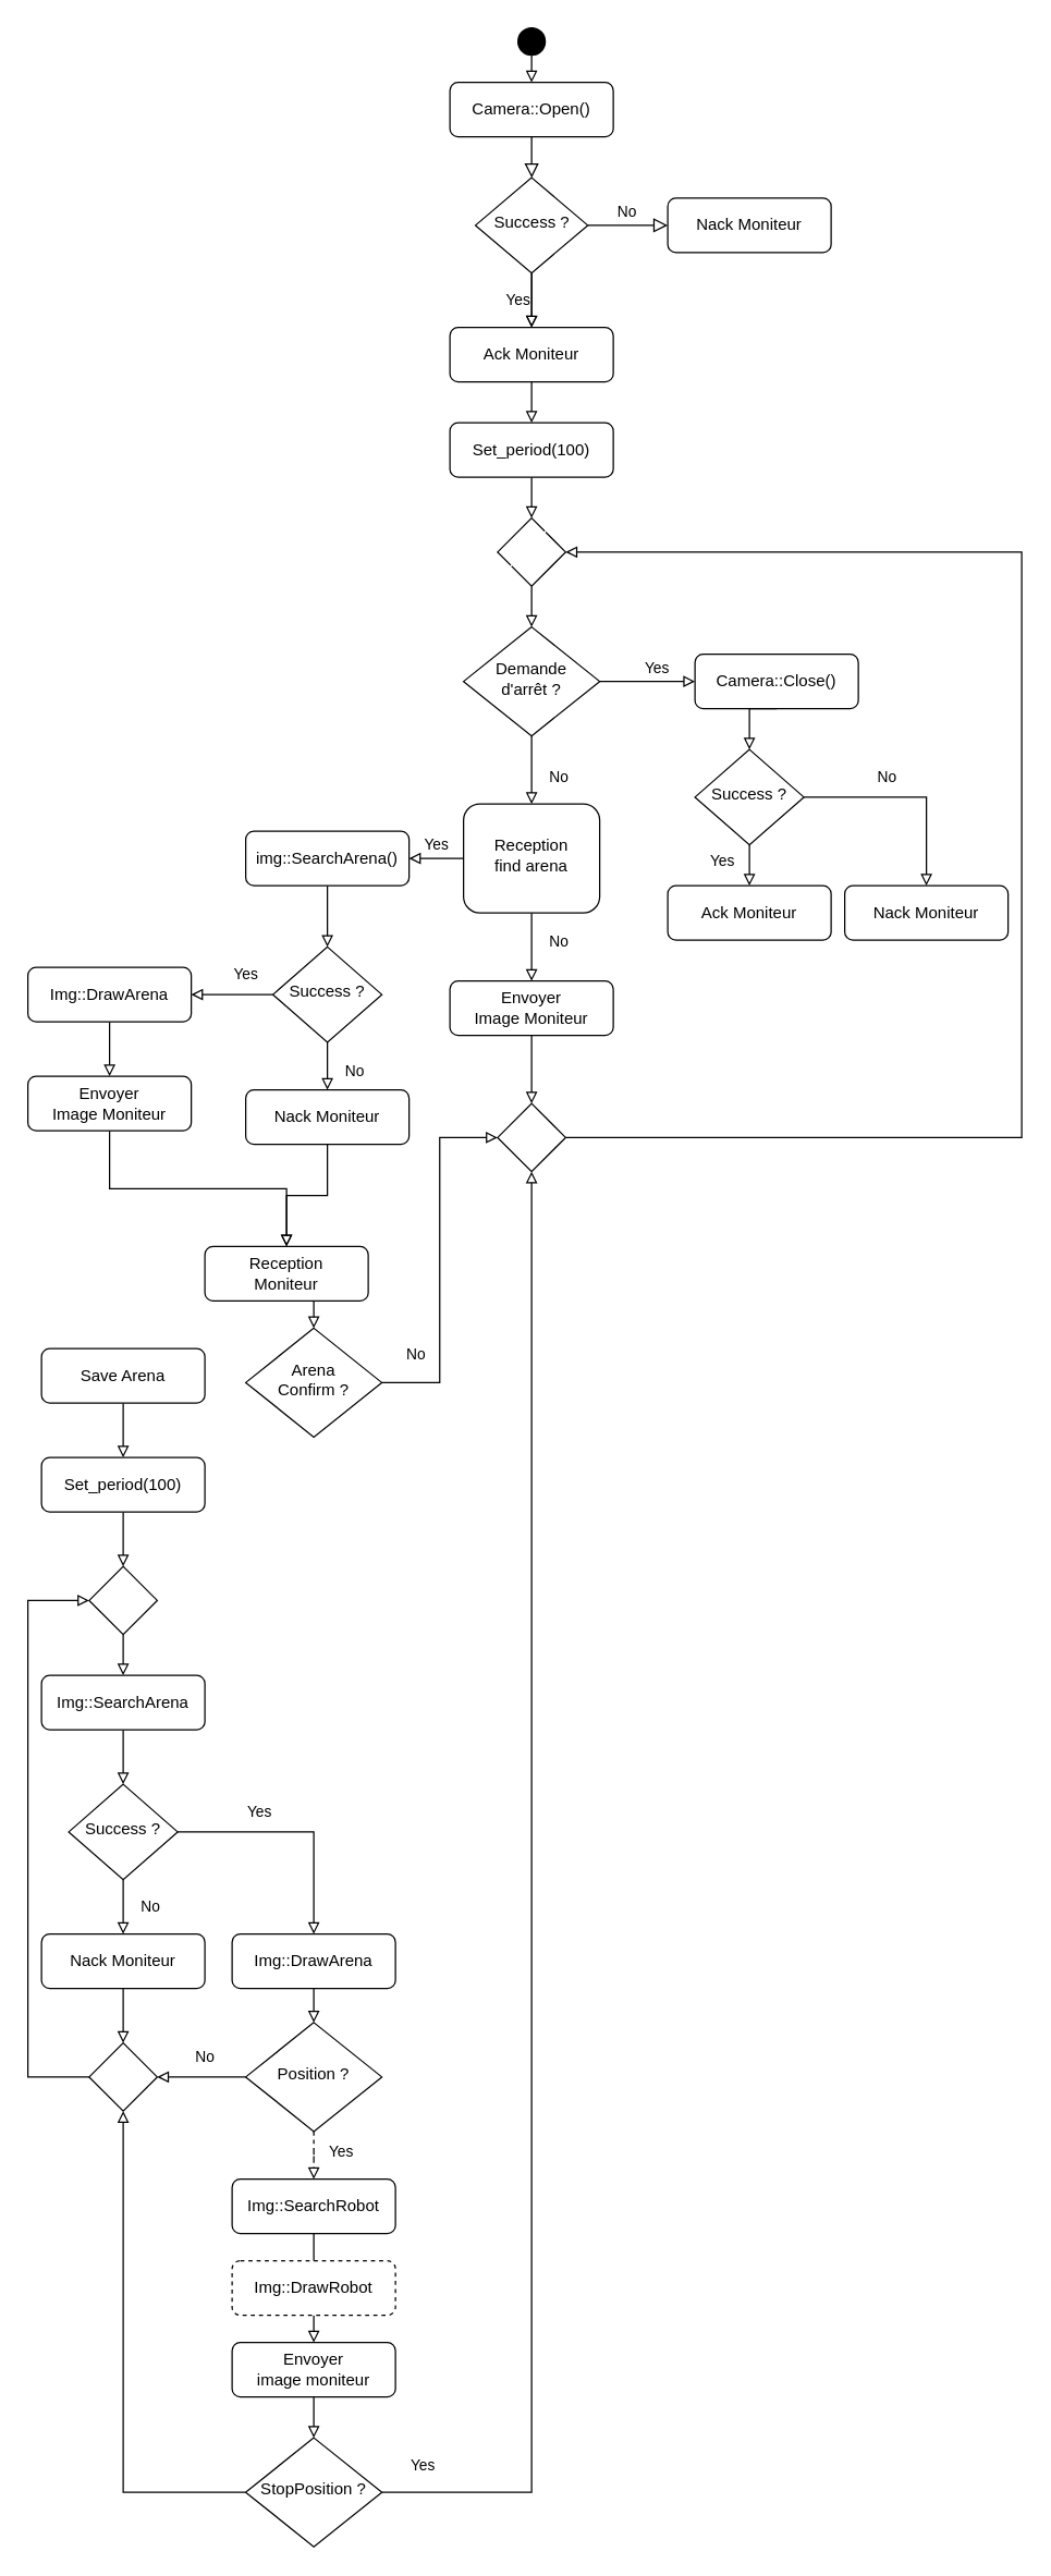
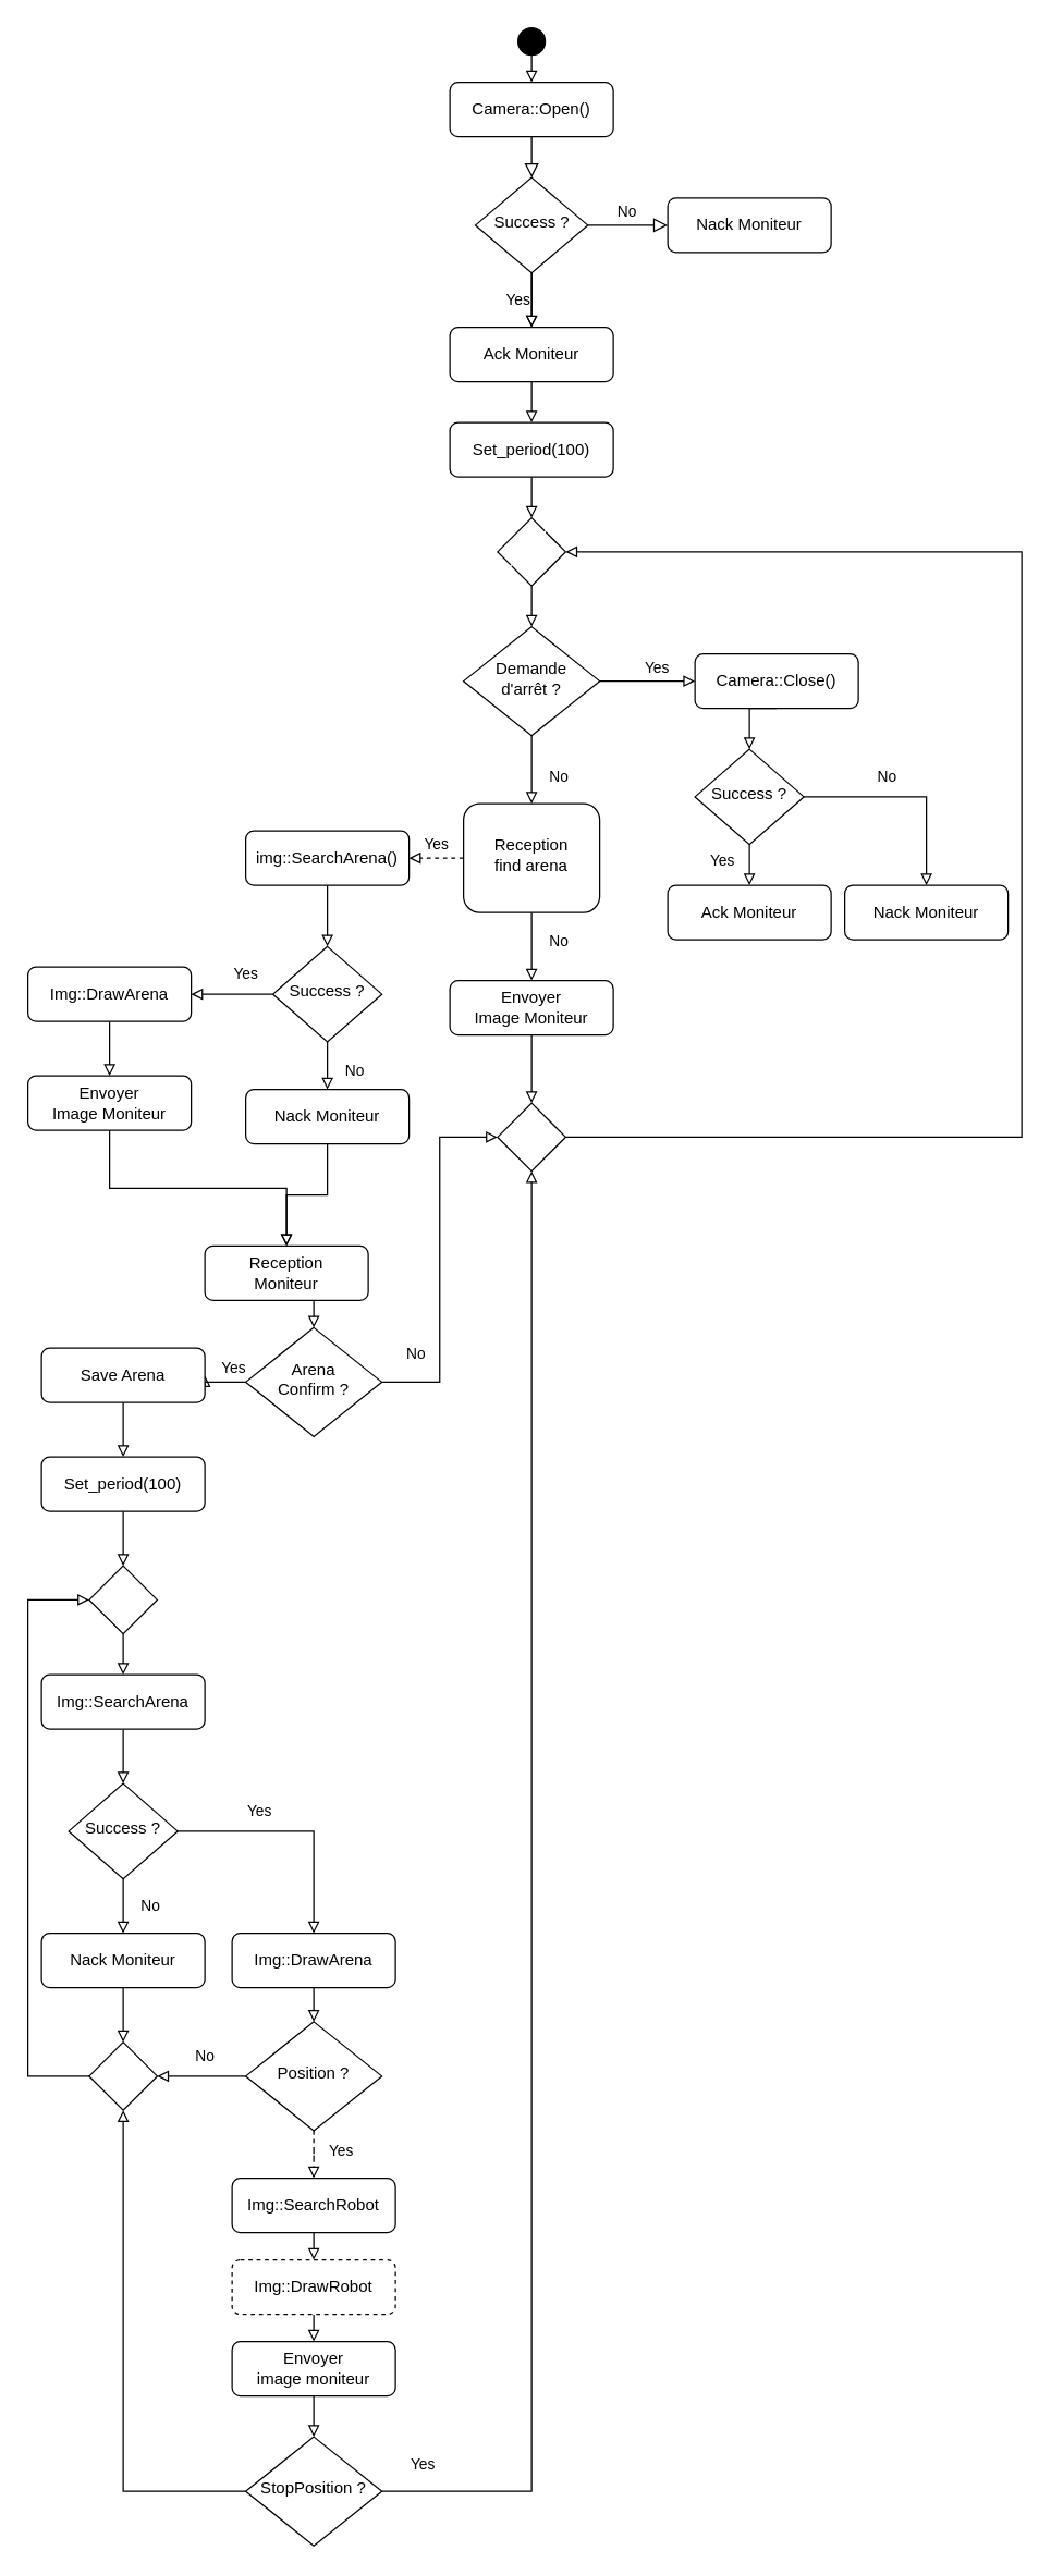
- <mxCell id="27" value="Yes" style="edgeStyle=orthogonalEdgeStyle;rounded=0;orthogonalLoop=1;jettySize=auto;html=1;exitX=0;exitY=0.5;exitDx=0;exitDy=0;entryX=1;entryY=0.5;entryDx=0;entryDy=0;endArrow=block;endFill=0;strokeColor=#000000;" parent="1" source="28" target="34" edge="1"><mxGeometry y="-10" relative="1" as="geometry"><mxPoint as="offset" /></mxGeometry></mxCell>
+ <mxCell id="27" value="Yes" style="edgeStyle=orthogonalEdgeStyle;rounded=0;orthogonalLoop=1;jettySize=auto;html=1;exitX=0;exitY=0.5;exitDx=0;exitDy=0;entryX=1;entryY=0.5;entryDx=0;entryDy=0;endArrow=block;endFill=0;strokeColor=#000000;dashed=1;" parent="1" source="28" target="34" edge="1"><mxGeometry y="-10" relative="1" as="geometry"><mxPoint as="offset" /></mxGeometry></mxCell>
+ <mxCell id="47" value="Yes" style="edgeStyle=orthogonalEdgeStyle;rounded=0;orthogonalLoop=1;jettySize=auto;html=1;exitX=0;exitY=0.5;exitDx=0;exitDy=0;entryX=1;entryY=0.5;entryDx=0;entryDy=0;endArrow=block;endFill=0;strokeColor=#000000;" parent="1" source="48" target="50" edge="1"><mxGeometry x="-0.5" y="-10" relative="1" as="geometry"><mxPoint as="offset" /></mxGeometry></mxCell>
- <mxCell id="71" style="edgeStyle=orthogonalEdgeStyle;rounded=0;orthogonalLoop=1;jettySize=auto;html=1;exitX=0.5;exitY=1;exitDx=0;exitDy=0;entryX=0.5;entryY=0;entryDx=0;entryDy=0;endArrow=none;endFill=0;" edge="1" parent="1" source="72" target="74"><mxGeometry relative="1" as="geometry" /></mxCell>
+ <mxCell id="71" style="edgeStyle=orthogonalEdgeStyle;rounded=0;orthogonalLoop=1;jettySize=auto;html=1;exitX=0.5;exitY=1;exitDx=0;exitDy=0;entryX=0.5;entryY=0;entryDx=0;entryDy=0;endArrow=block;endFill=0;" edge="1" parent="1" source="72" target="74"><mxGeometry relative="1" as="geometry" /></mxCell>
